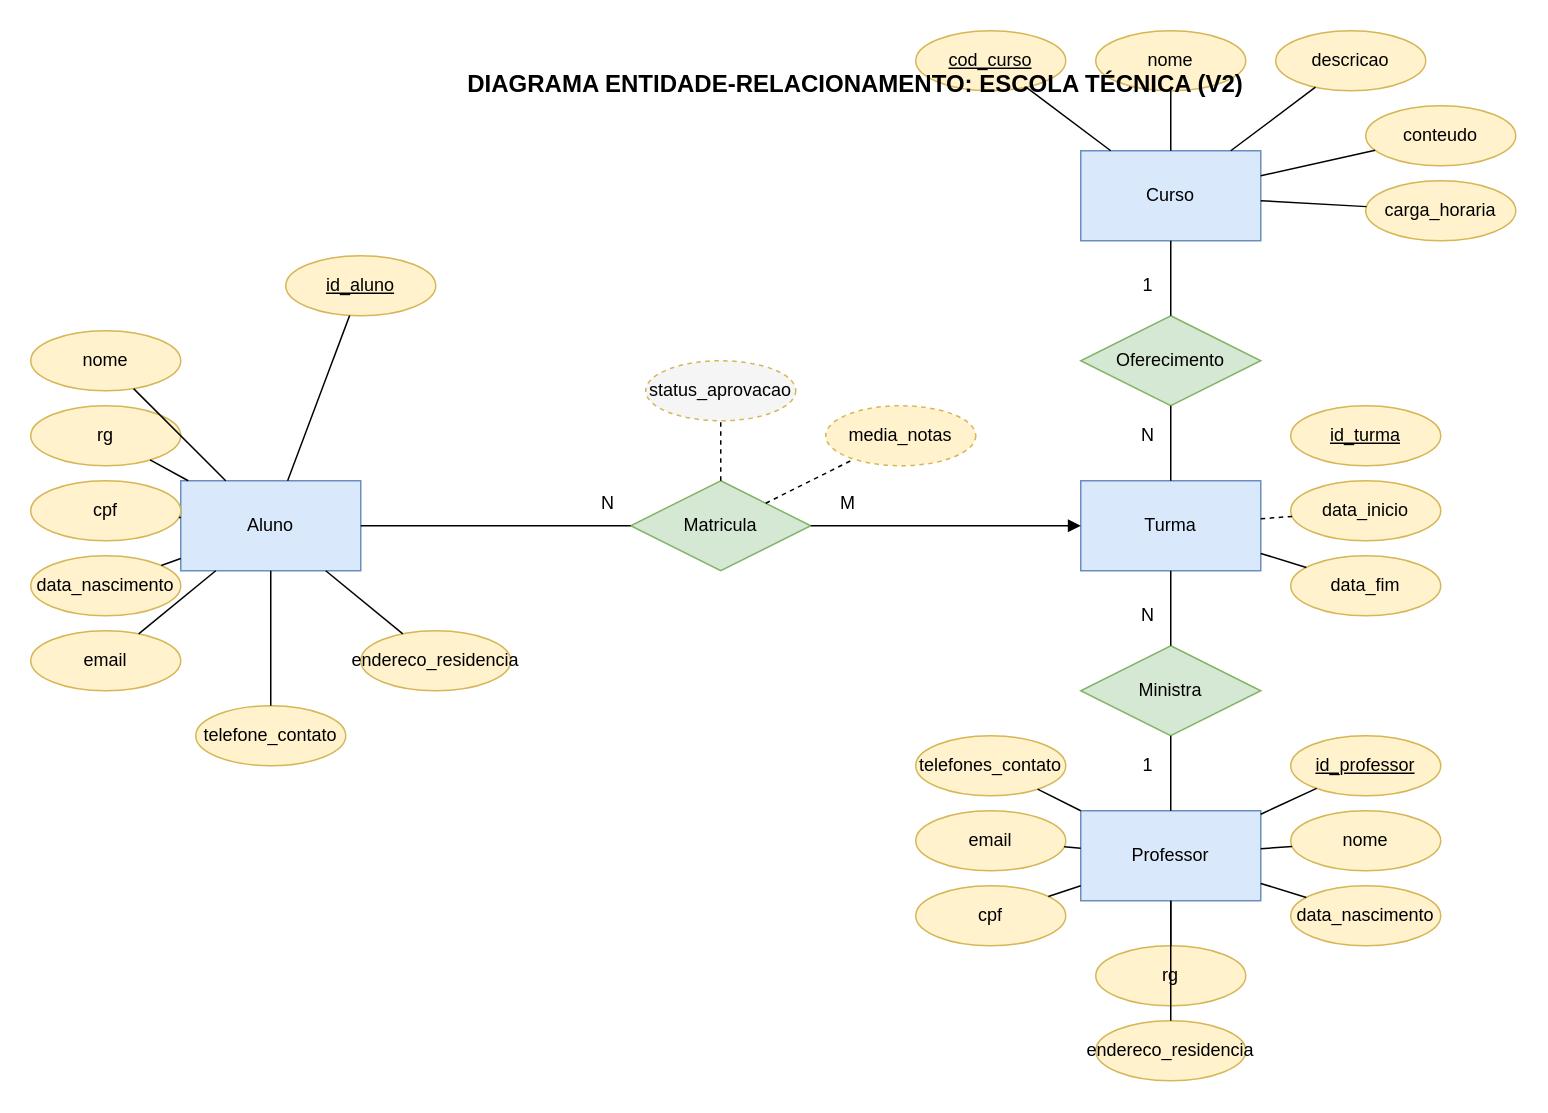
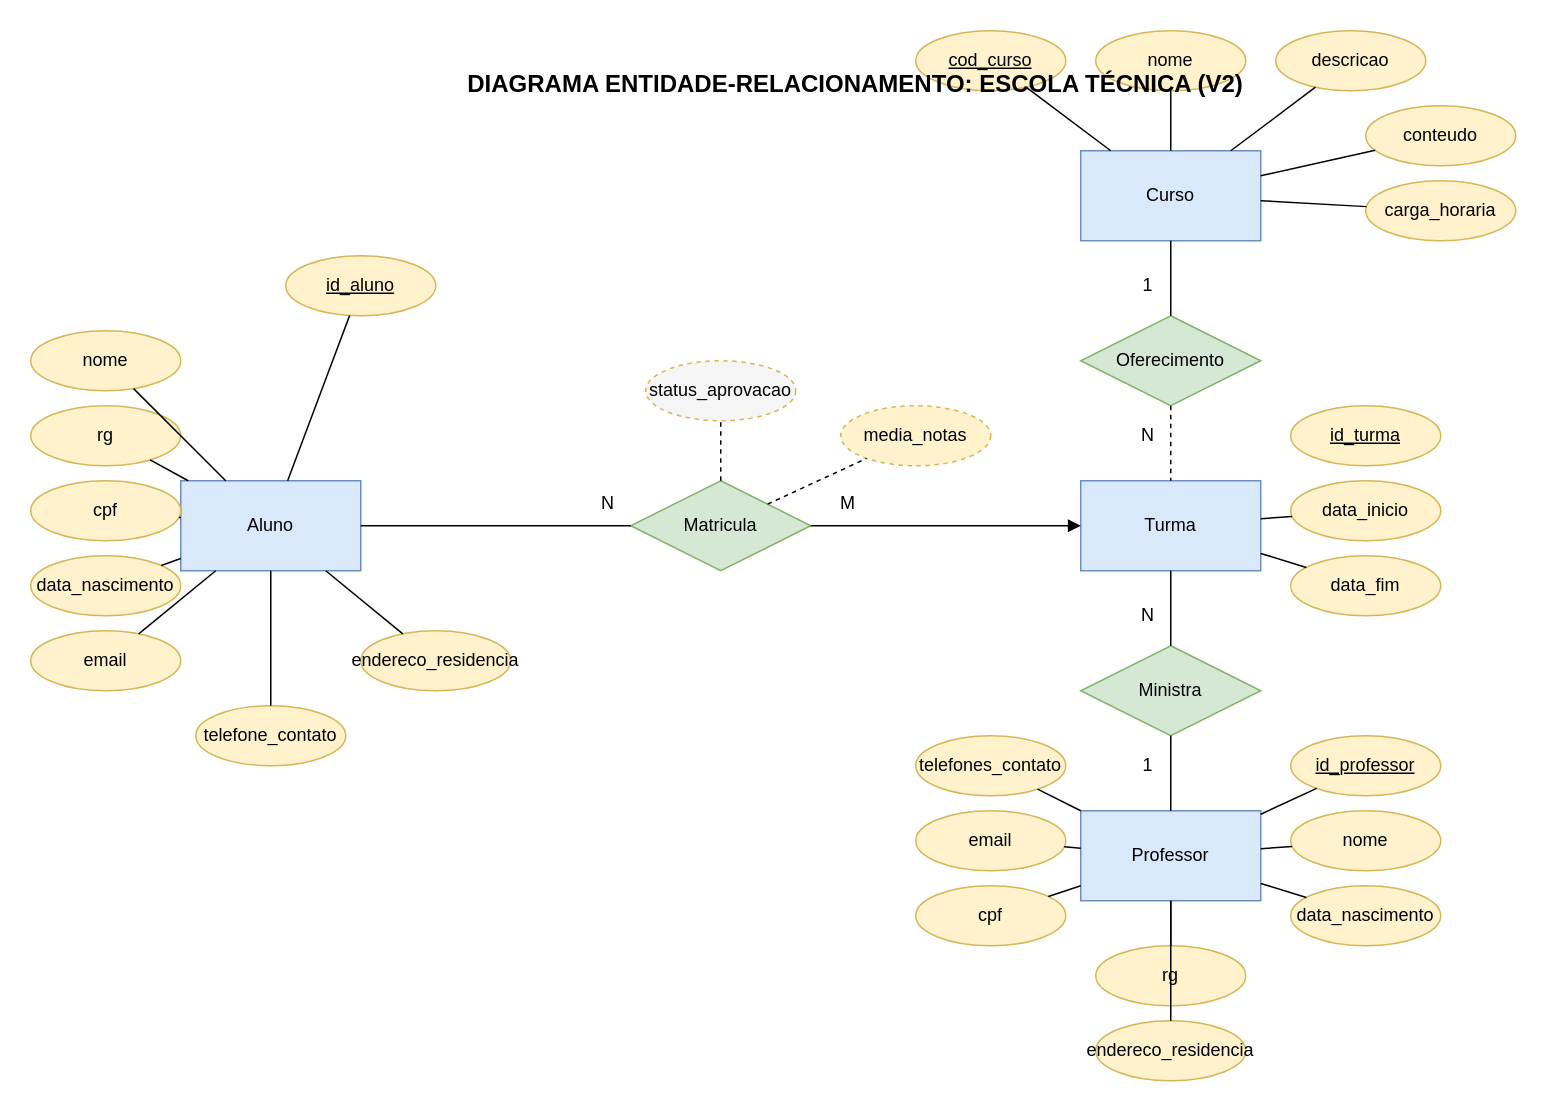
- <mxCell id="57" value="media_notas" style="ellipse;whiteSpace=wrap;html=1;fillColor=#fff2cc;strokeColor=#d6b656;dashed=1;" vertex="1" parent="1"><mxGeometry x="550" y="270" width="100" height="40" as="geometry" /></mxCell>
+ <mxCell id="57" value="media_notas" style="ellipse;whiteSpace=wrap;html=1;fillColor=#fff2cc;strokeColor=#d6b656;dashed=1;" vertex="1" parent="1"><mxGeometry x="560" y="270" width="100" height="40" as="geometry" /></mxCell>
- <mxCell id="66" value="" style="endArrow=none;html=1;rounded=0;" edge="1" parent="1" source="54" target="4"><mxGeometry relative="1" as="geometry" /></mxCell>
+ <mxCell id="66" value="" style="endArrow=none;html=1;rounded=0;dashed=1;" edge="1" parent="1" source="54" target="4"><mxGeometry relative="1" as="geometry" /></mxCell>
- <mxCell id="35" value="" style="endArrow=none;html=1;rounded=0;dashed=1;" edge="1" parent="1" source="4" target="33"><mxGeometry relative="1" as="geometry" /></mxCell>
+ <mxCell id="35" value="" style="endArrow=none;html=1;rounded=0;" edge="1" parent="1" source="4" target="33"><mxGeometry relative="1" as="geometry" /></mxCell>
